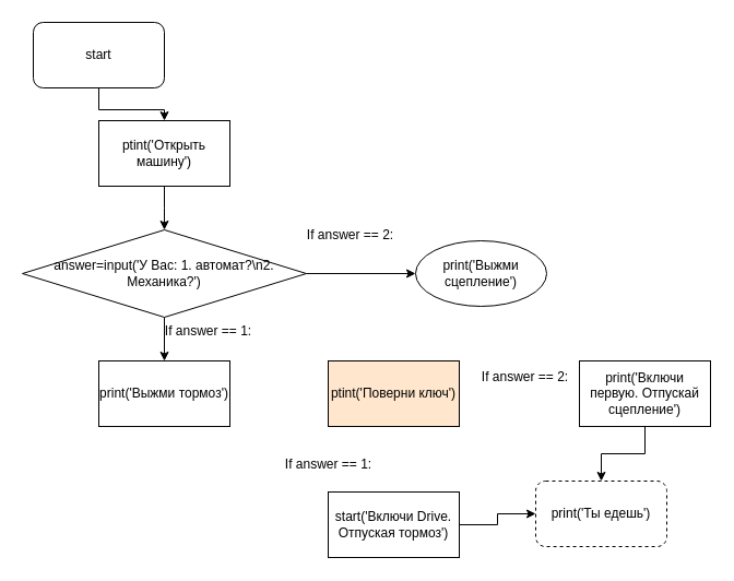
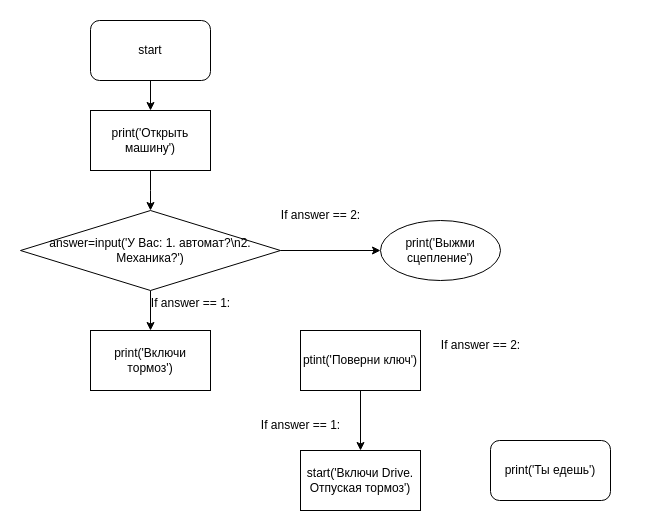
- <mxCell id="3" value="start" style="rounded=1;whiteSpace=wrap;html=1;" vertex="1" parent="1"><mxGeometry x="30" y="20" width="120" height="60" as="geometry" /></mxCell>
+ <mxCell id="3" value="start" style="rounded=1;whiteSpace=wrap;html=1;" vertex="1" parent="1"><mxGeometry x="90" y="20" width="120" height="60" as="geometry" /></mxCell>
- <mxCell id="5" value="ptint('Открыть машину')" style="rounded=0;whiteSpace=wrap;html=1;" vertex="1" parent="1"><mxGeometry x="90" y="110" width="120" height="60" as="geometry" /></mxCell>
+ <mxCell id="5" value="print('Открыть машину')" style="rounded=0;whiteSpace=wrap;html=1;" vertex="1" parent="1"><mxGeometry x="90" y="110" width="120" height="60" as="geometry" /></mxCell>
- <mxCell id="10" value="print('Выжми тормоз')" style="rounded=0;whiteSpace=wrap;html=1;" vertex="1" parent="1"><mxGeometry x="90" y="330" width="120" height="60" as="geometry" /></mxCell>
+ <mxCell id="10" value="print('Включи тормоз')" style="rounded=0;whiteSpace=wrap;html=1;" vertex="1" parent="1"><mxGeometry x="90" y="330" width="120" height="60" as="geometry" /></mxCell>
- <mxCell id="12" value="ptint('Поверни ключ')" style="rounded=0;whiteSpace=wrap;html=1;fillColor=#ffe6cc;" vertex="1" parent="1"><mxGeometry x="300" y="330" width="120" height="60" as="geometry" /></mxCell>
+ <mxCell id="12" value="ptint('Поверни ключ')" style="rounded=0;whiteSpace=wrap;html=1;" vertex="1" parent="1"><mxGeometry x="300" y="330" width="120" height="60" as="geometry" /></mxCell>
- <mxCell id="19" value="print('Включи первую. Отпускай сцепление')" style="rounded=0;whiteSpace=wrap;html=1;" vertex="1" parent="1"><mxGeometry x="530" y="330" width="120" height="60" as="geometry" /></mxCell>
- <mxCell id="18" value="" style="edgeStyle=orthogonalEdgeStyle;rounded=0;orthogonalLoop=1;jettySize=auto;html=1;" edge="1" parent="1" source="19" target="21"><mxGeometry relative="1" as="geometry" /></mxCell>
+ <mxCell id="11" value="" style="edgeStyle=orthogonalEdgeStyle;rounded=0;orthogonalLoop=1;jettySize=auto;html=1;" edge="1" parent="1" source="12" target="16"><mxGeometry relative="1" as="geometry" /></mxCell>
- <mxCell id="21" value="print('Ты едешь')" style="rounded=1;whiteSpace=wrap;html=1;dashed=1;" vertex="1" parent="1"><mxGeometry x="490" y="440" width="120" height="60" as="geometry" /></mxCell>
+ <mxCell id="21" value="print('Ты едешь')" style="rounded=1;whiteSpace=wrap;html=1;" vertex="1" parent="1"><mxGeometry x="490" y="440" width="120" height="60" as="geometry" /></mxCell>
- <mxCell id="15" value="" style="edgeStyle=orthogonalEdgeStyle;rounded=0;orthogonalLoop=1;jettySize=auto;html=1;" edge="1" parent="1" source="16" target="21"><mxGeometry relative="1" as="geometry" /></mxCell>
